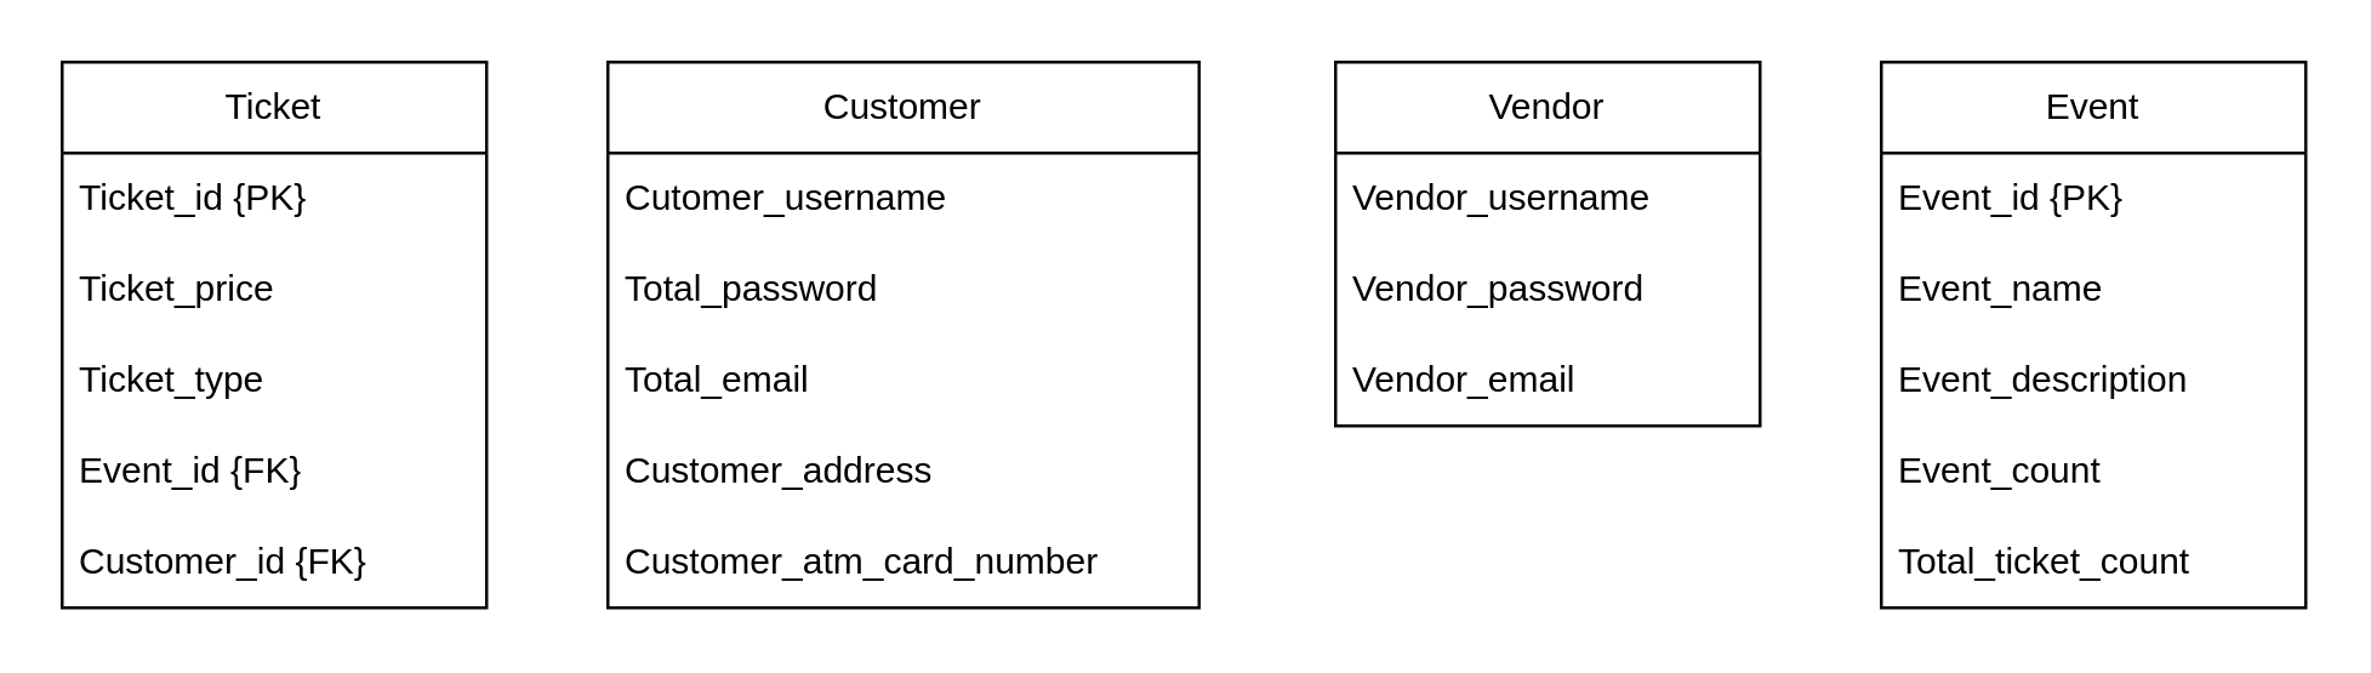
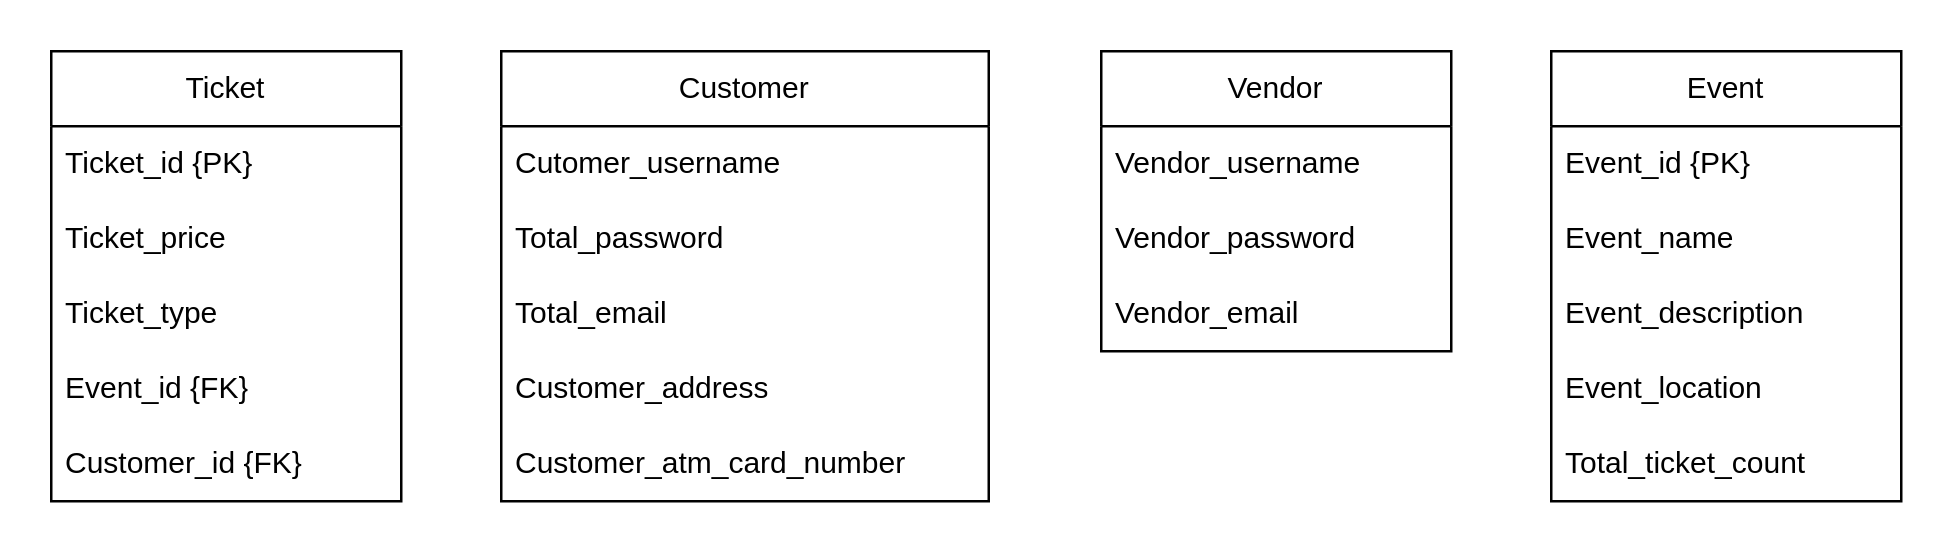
- <mxCell id="22" value="Event_count" style="text;strokeColor=none;fillColor=none;align=left;verticalAlign=middle;spacingLeft=4;spacingRight=4;overflow=hidden;points=[[0,0.5],[1,0.5]];portConstraint=eastwest;rotatable=0;whiteSpace=wrap;html=1;" vertex="1" parent="18"><mxGeometry y="120" width="140" height="30" as="geometry" /></mxCell>
+ <mxCell id="22" value="Event_location" style="text;strokeColor=none;fillColor=none;align=left;verticalAlign=middle;spacingLeft=4;spacingRight=4;overflow=hidden;points=[[0,0.5],[1,0.5]];portConstraint=eastwest;rotatable=0;whiteSpace=wrap;html=1;" vertex="1" parent="18"><mxGeometry y="120" width="140" height="30" as="geometry" /></mxCell>
